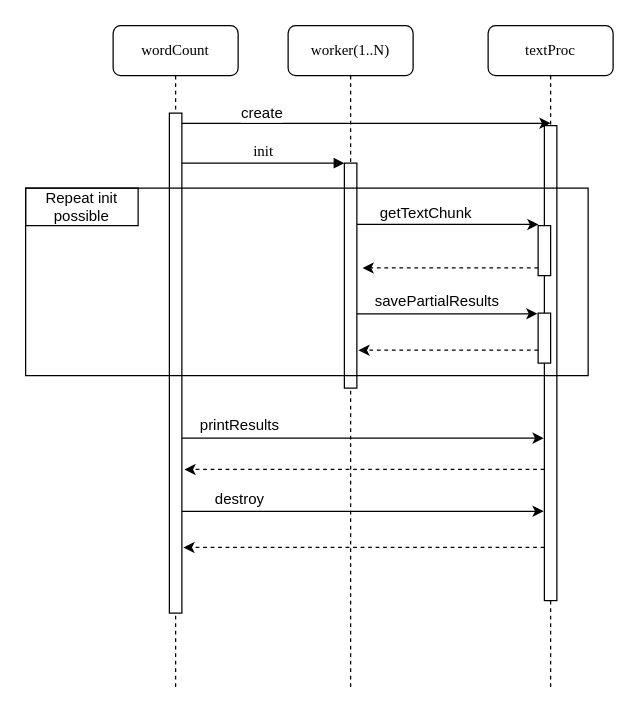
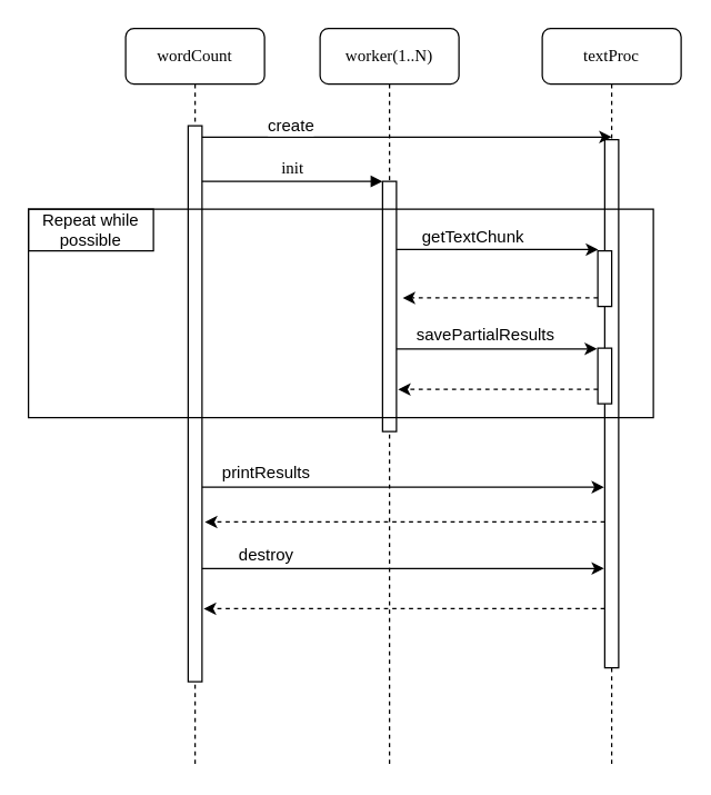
- <mxCell id="20" value="Repeat init&lt;br&gt;possible" style="rounded=0;whiteSpace=wrap;html=1;fillColor=none;" vertex="1" parent="1"><mxGeometry x="20" y="150" width="90" height="30" as="geometry" /></mxCell>
+ <mxCell id="20" value="Repeat while&lt;br&gt;possible" style="rounded=0;whiteSpace=wrap;html=1;fillColor=none;" vertex="1" parent="1"><mxGeometry x="20" y="150" width="90" height="30" as="geometry" /></mxCell>
